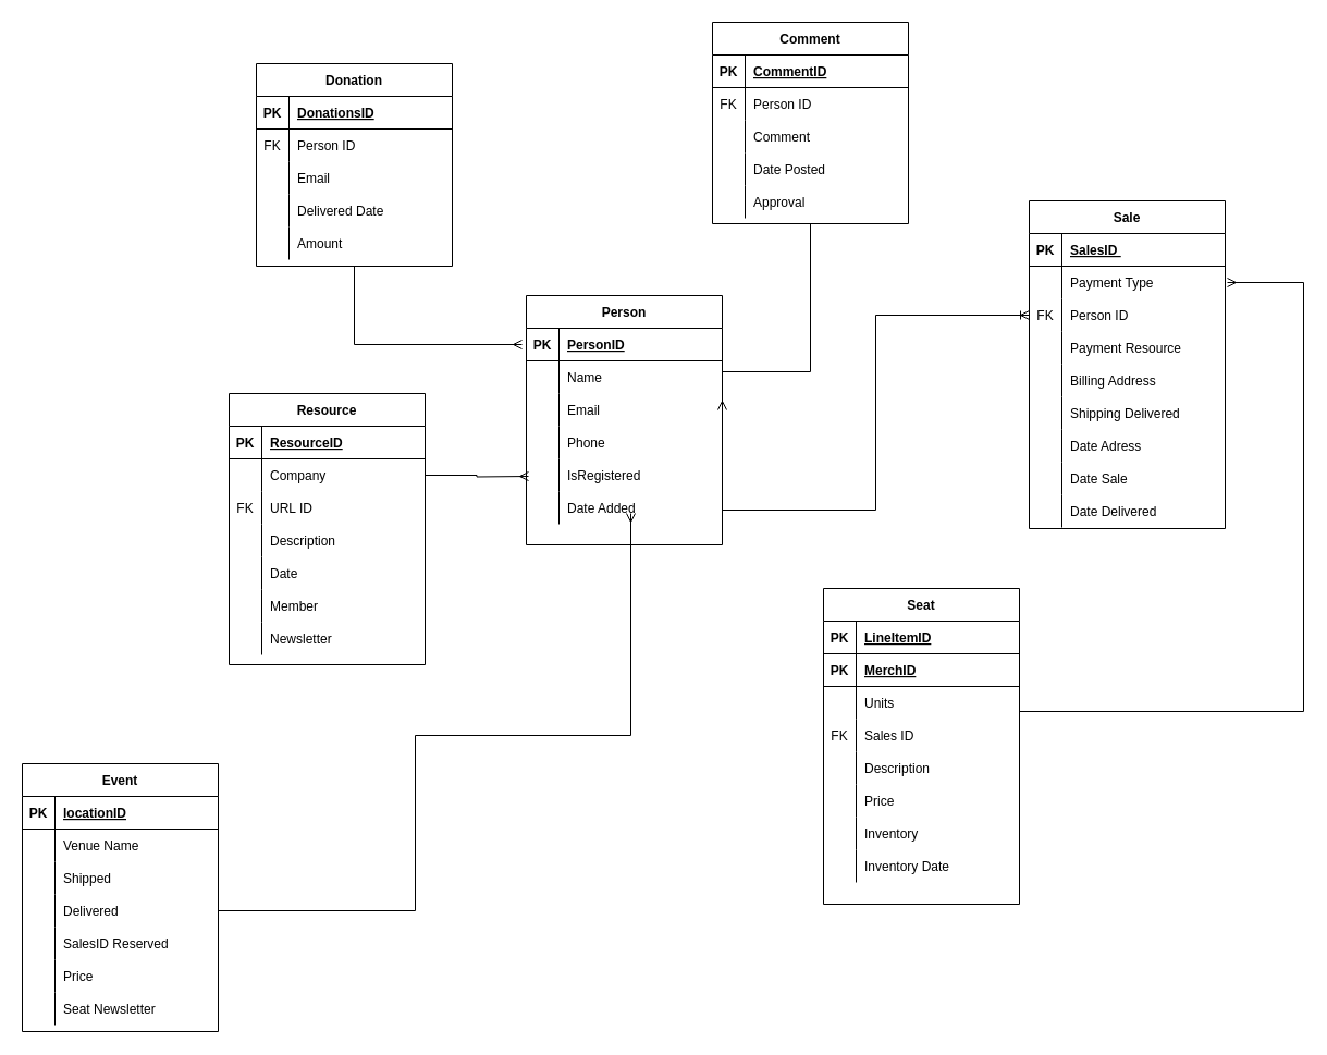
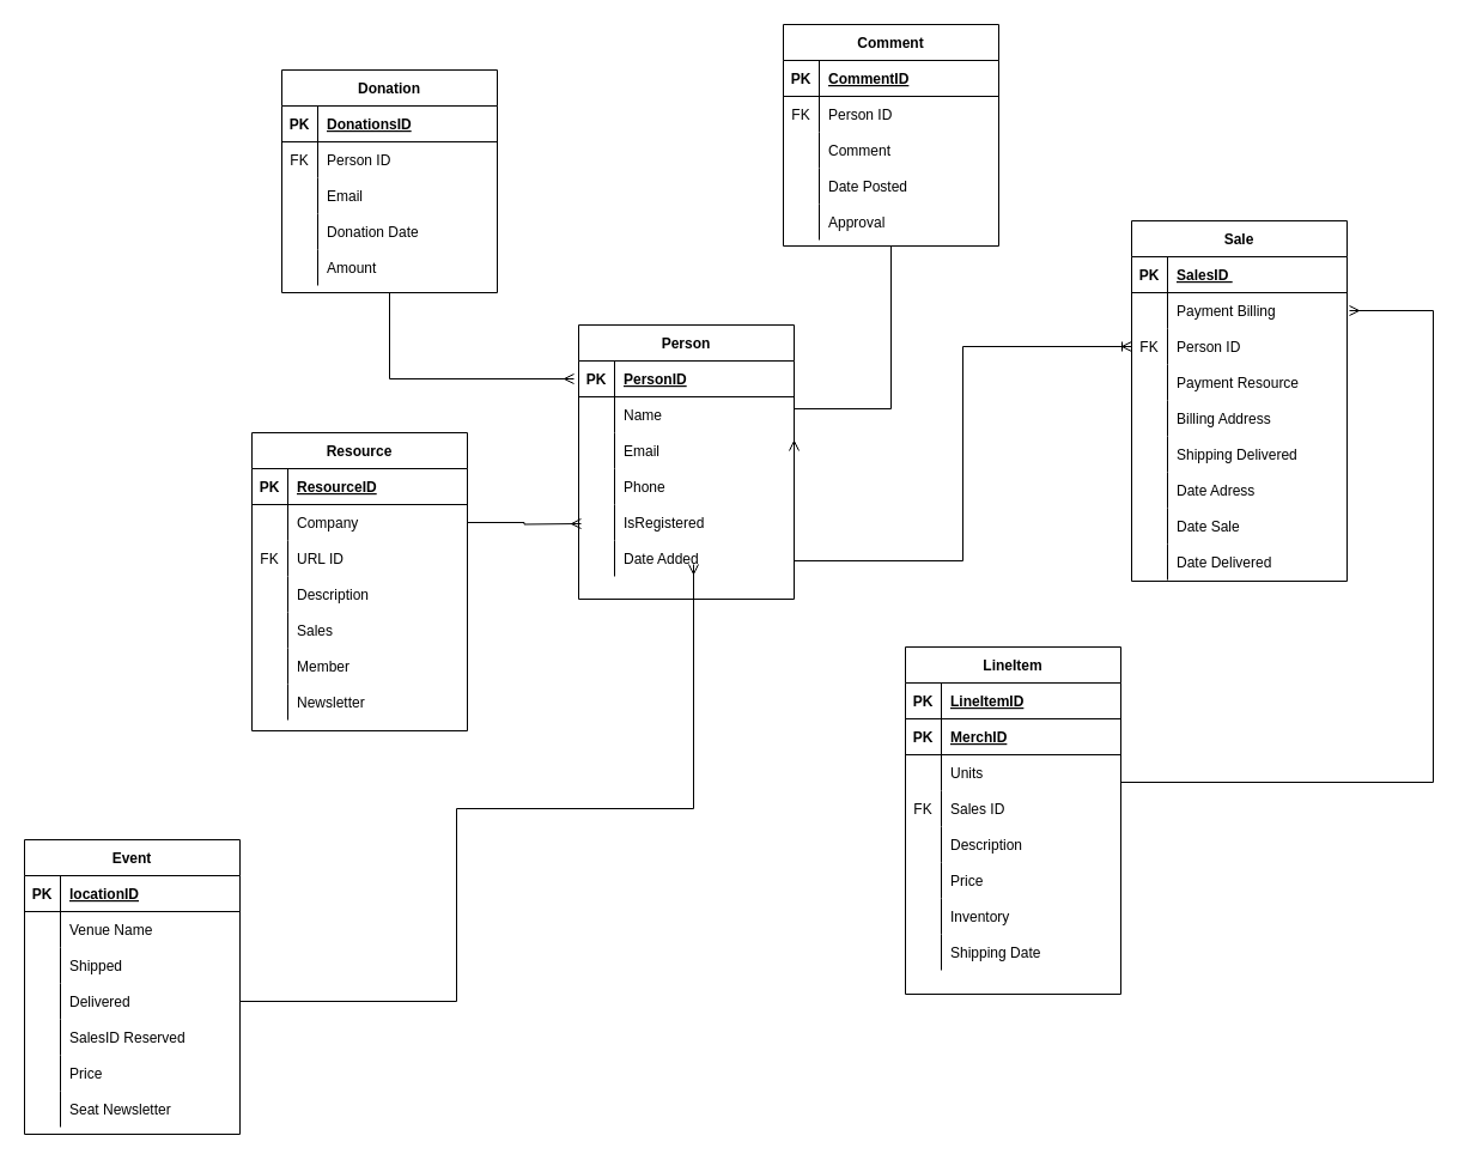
- <mxCell id="61" value="Delivered Date " style="shape=partialRectangle;connectable=0;fillColor=none;top=0;left=0;bottom=0;right=0;align=left;spacingLeft=6;overflow=hidden;strokeWidth=1;" parent="59" vertex="1"><mxGeometry x="30" width="150" height="30" as="geometry"><mxRectangle width="150" height="30" as="alternateBounds" /></mxGeometry></mxCell>
+ <mxCell id="61" value="Donation Date " style="shape=partialRectangle;connectable=0;fillColor=none;top=0;left=0;bottom=0;right=0;align=left;spacingLeft=6;overflow=hidden;strokeWidth=1;" parent="59" vertex="1"><mxGeometry x="30" width="150" height="30" as="geometry"><mxRectangle width="150" height="30" as="alternateBounds" /></mxGeometry></mxCell>
- <mxCell id="8" value="Payment Type" style="shape=partialRectangle;connectable=0;fillColor=none;top=0;left=0;bottom=0;right=0;align=left;spacingLeft=6;overflow=hidden;strokeWidth=1;" parent="6" vertex="1"><mxGeometry x="30" width="150" height="30" as="geometry"><mxRectangle width="150" height="30" as="alternateBounds" /></mxGeometry></mxCell>
+ <mxCell id="8" value="Payment Billing" style="shape=partialRectangle;connectable=0;fillColor=none;top=0;left=0;bottom=0;right=0;align=left;spacingLeft=6;overflow=hidden;strokeWidth=1;" parent="6" vertex="1"><mxGeometry x="30" width="150" height="30" as="geometry"><mxRectangle width="150" height="30" as="alternateBounds" /></mxGeometry></mxCell>
- <mxCell id="97" value="Date" style="shape=partialRectangle;connectable=0;fillColor=none;top=0;left=0;bottom=0;right=0;align=left;spacingLeft=6;overflow=hidden;" parent="95" vertex="1"><mxGeometry x="30" width="150" height="30" as="geometry"><mxRectangle width="150" height="30" as="alternateBounds" /></mxGeometry></mxCell>
+ <mxCell id="97" value="Sales" style="shape=partialRectangle;connectable=0;fillColor=none;top=0;left=0;bottom=0;right=0;align=left;spacingLeft=6;overflow=hidden;" parent="95" vertex="1"><mxGeometry x="30" width="150" height="30" as="geometry"><mxRectangle width="150" height="30" as="alternateBounds" /></mxGeometry></mxCell>
- <mxCell id="126" value="Seat" style="shape=table;startSize=30;container=1;collapsible=1;childLayout=tableLayout;fixedRows=1;rowLines=0;fontStyle=1;align=center;resizeLast=1;strokeWidth=1;" parent="1" vertex="1"><mxGeometry x="756" y="540" width="180" height="290" as="geometry" /></mxCell>
+ <mxCell id="126" value="LineItem" style="shape=table;startSize=30;container=1;collapsible=1;childLayout=tableLayout;fixedRows=1;rowLines=0;fontStyle=1;align=center;resizeLast=1;strokeWidth=1;" parent="1" vertex="1"><mxGeometry x="756" y="540" width="180" height="290" as="geometry" /></mxCell>
- <mxCell id="150" value="Inventory Date" style="shape=partialRectangle;connectable=0;fillColor=none;top=0;left=0;bottom=0;right=0;align=left;spacingLeft=6;overflow=hidden;" parent="148" vertex="1"><mxGeometry x="30" width="150" height="30" as="geometry"><mxRectangle width="150" height="30" as="alternateBounds" /></mxGeometry></mxCell>
+ <mxCell id="150" value="Shipping Date" style="shape=partialRectangle;connectable=0;fillColor=none;top=0;left=0;bottom=0;right=0;align=left;spacingLeft=6;overflow=hidden;" parent="148" vertex="1"><mxGeometry x="30" width="150" height="30" as="geometry"><mxRectangle width="150" height="30" as="alternateBounds" /></mxGeometry></mxCell>
